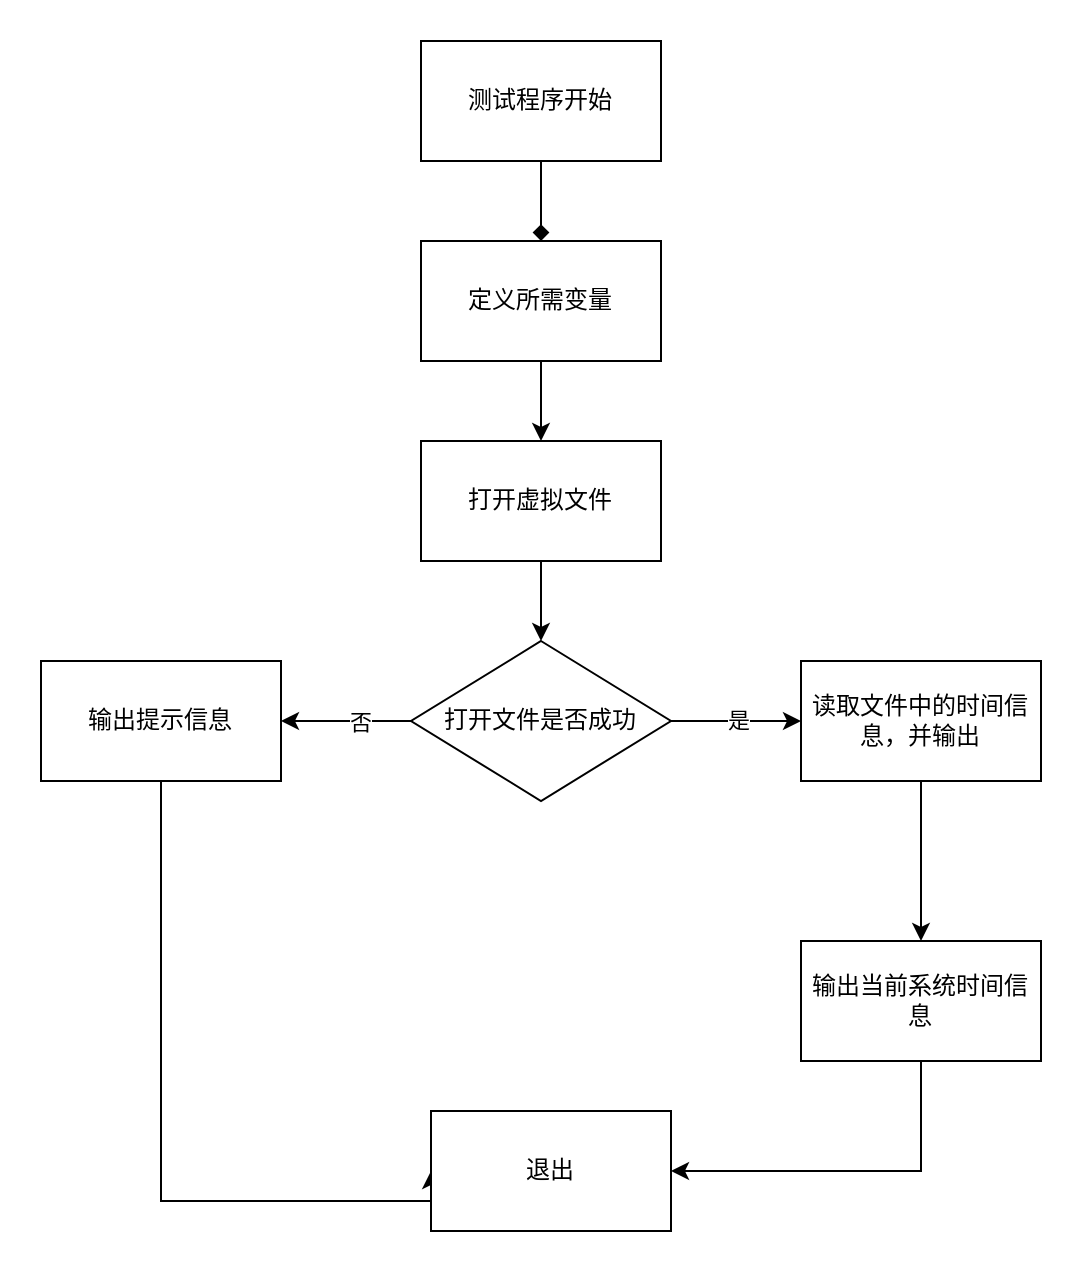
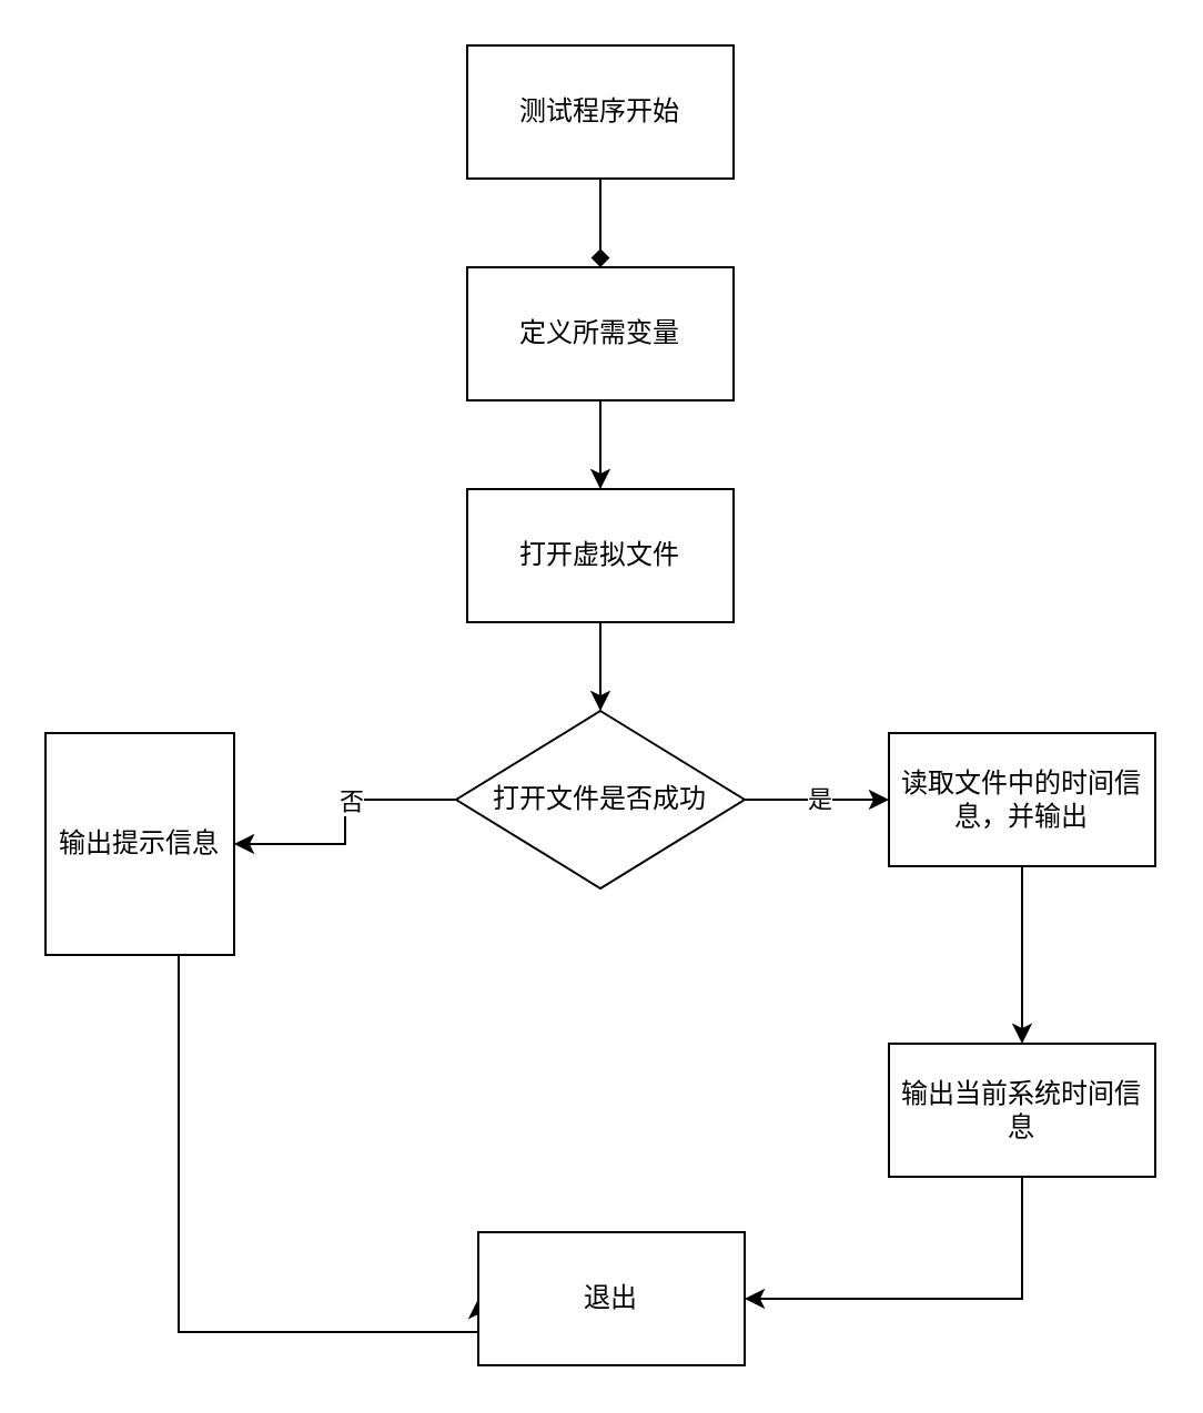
- <mxCell id="16" value="输出提示信息" style="whiteSpace=wrap;html=1;rounded=0;" vertex="1" parent="1"><mxGeometry x="20" y="330" width="120" height="60" as="geometry" /></mxCell>
+ <mxCell id="16" value="输出提示信息" style="whiteSpace=wrap;html=1;rounded=0;" vertex="1" parent="1"><mxGeometry x="20" y="330" width="85" height="100" as="geometry" /></mxCell>
